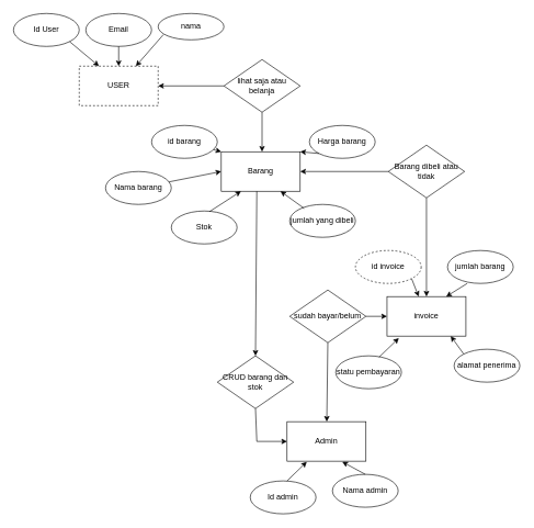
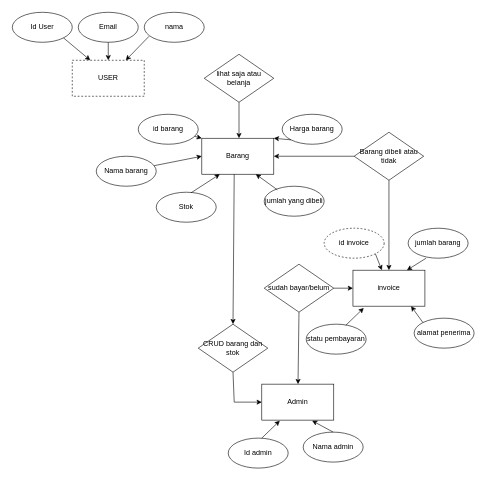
- <mxCell id="5" value="nama" style="ellipse;whiteSpace=wrap;html=1;" vertex="1" parent="1"><mxGeometry x="240" y="20" width="100" height="40" as="geometry" /></mxCell>
+ <mxCell id="5" value="nama" style="ellipse;whiteSpace=wrap;html=1;" vertex="1" parent="1"><mxGeometry x="240" y="20" width="100" height="50" as="geometry" /></mxCell>
- <mxCell id="10" value="" style="endArrow=classic;html=1;rounded=0;entryX=1;entryY=0.5;entryDx=0;entryDy=0;" edge="1" parent="1" source="9" target="3"><mxGeometry width="50" height="50" relative="1" as="geometry"><mxPoint x="380" y="240" as="sourcePoint" /><mxPoint x="430" y="190" as="targetPoint" /></mxGeometry></mxCell>
